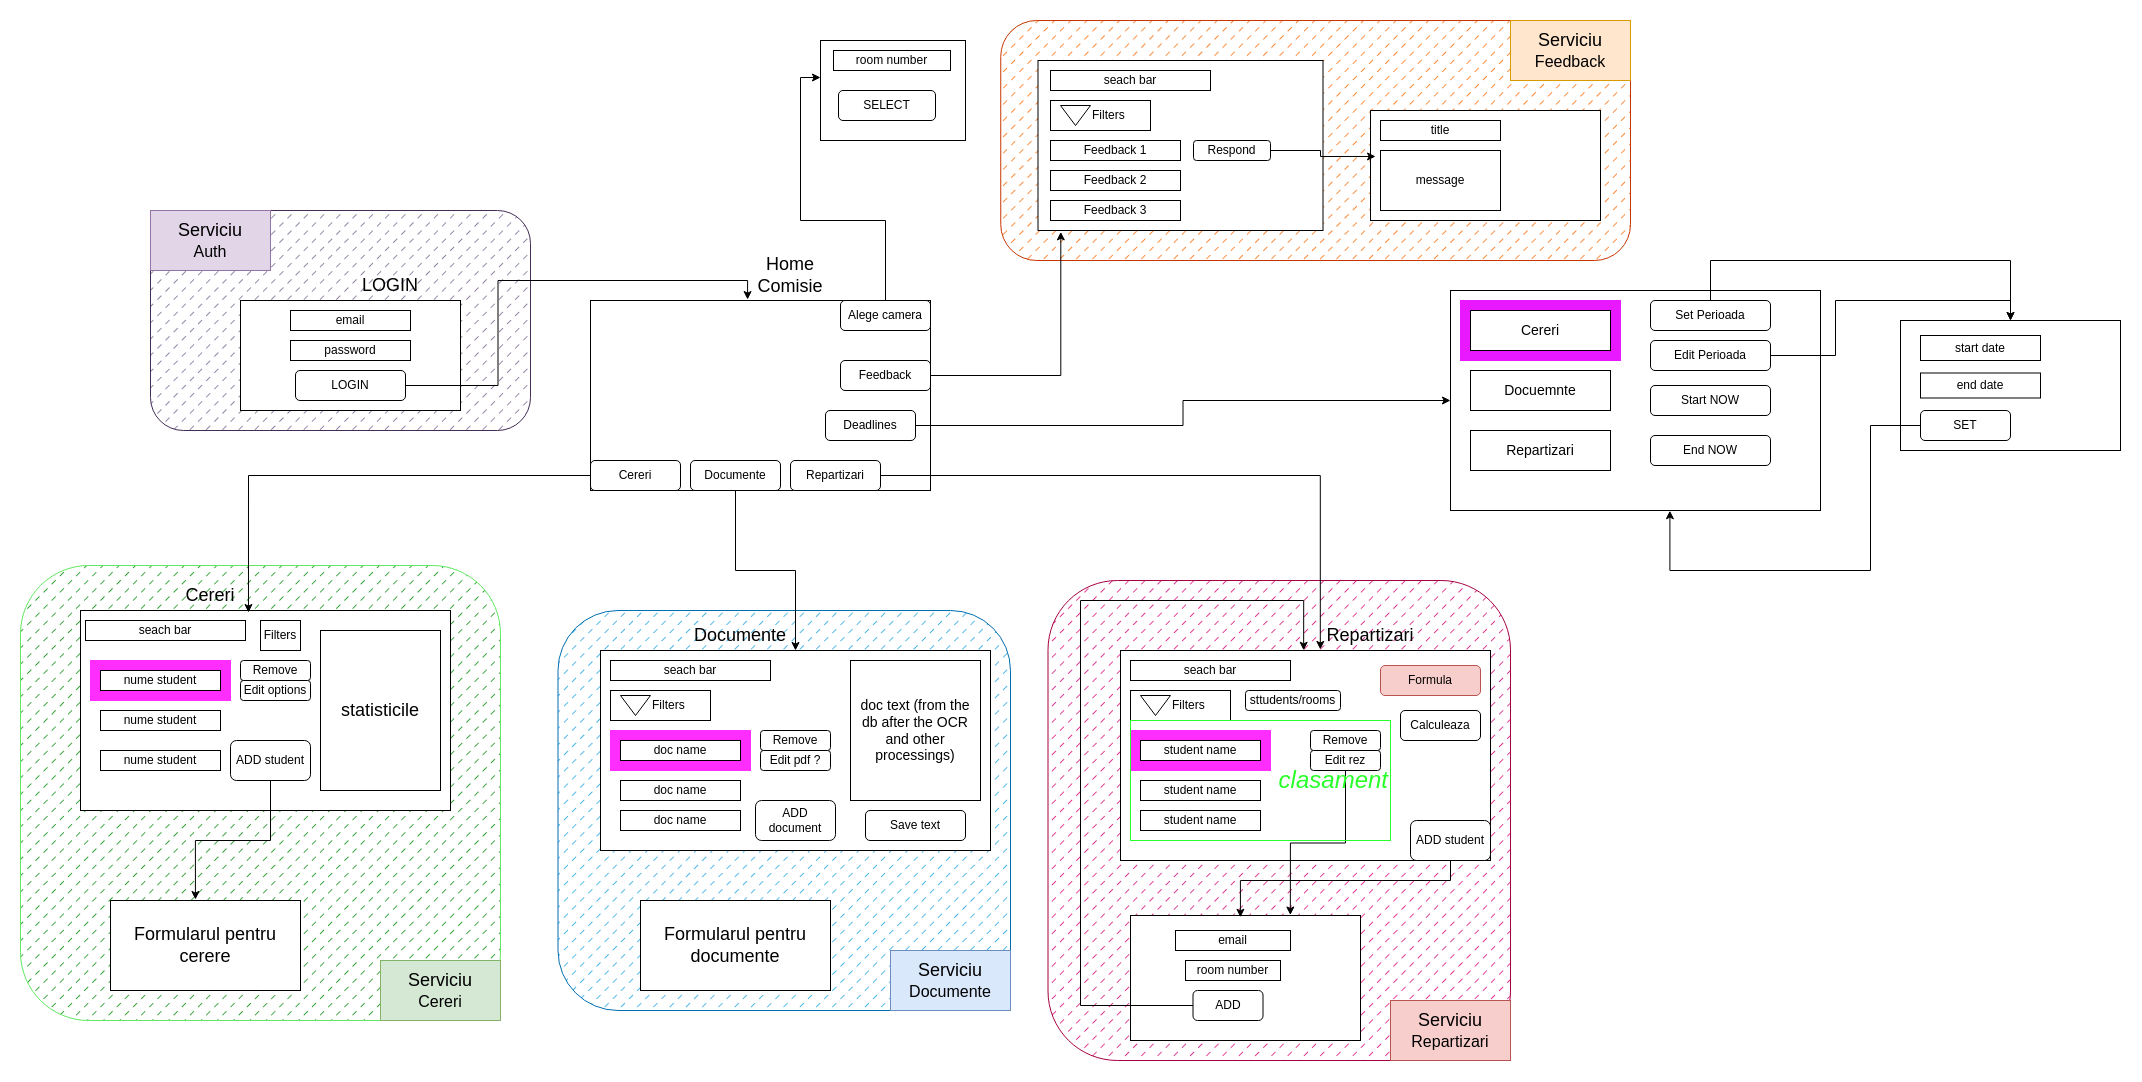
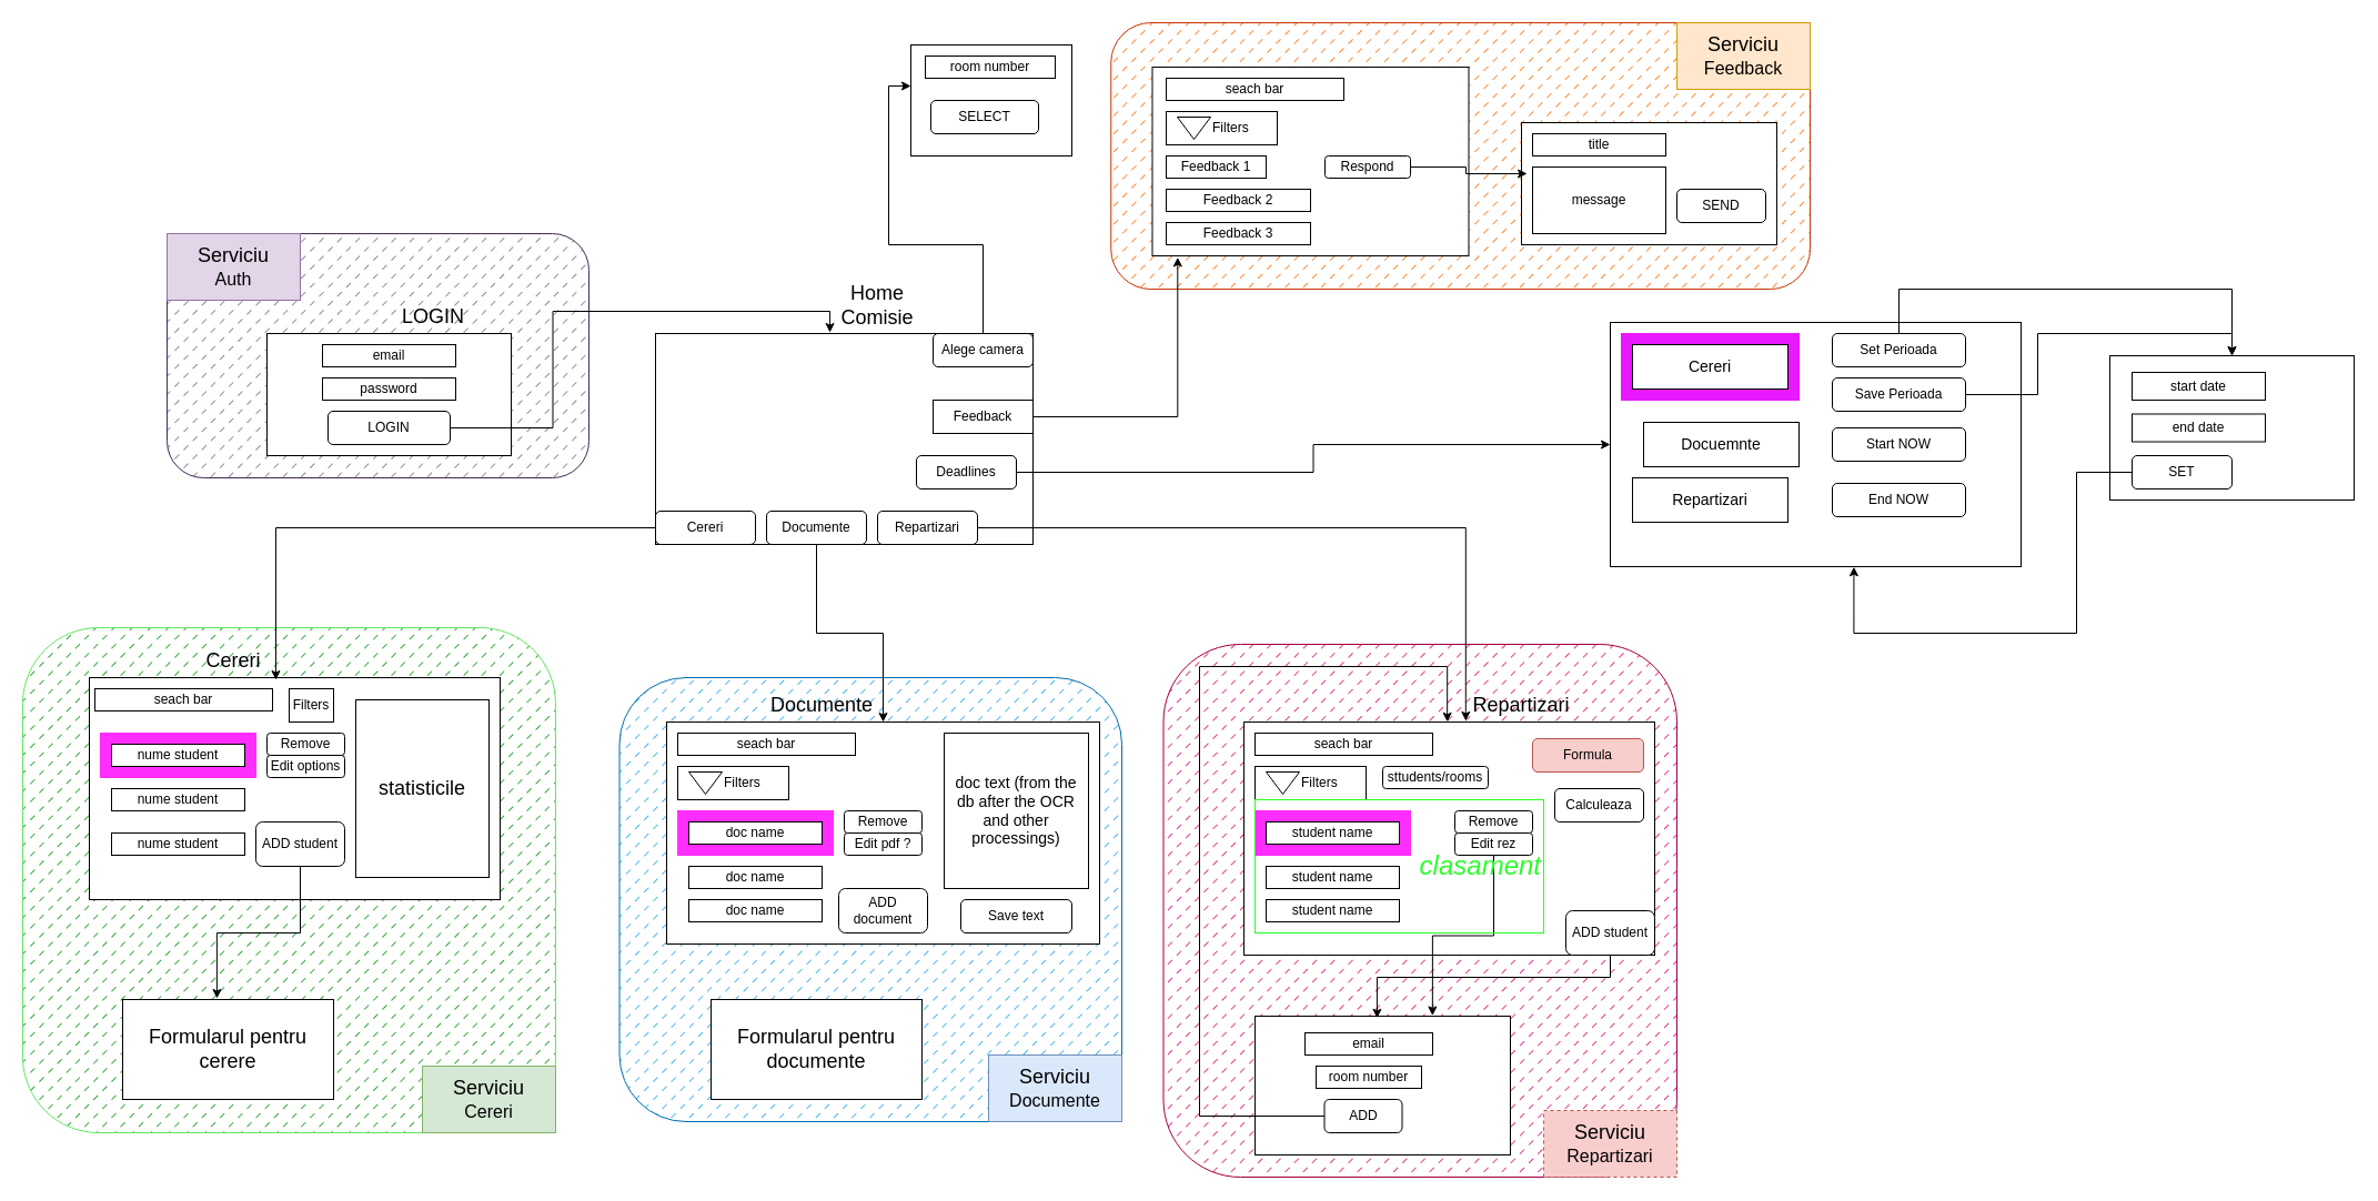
- <mxCell id="84" value="Feedback 1" style="rounded=0;whiteSpace=wrap;html=1;" parent="1" vertex="1"><mxGeometry x="1050" y="140" width="130" height="20" as="geometry" /></mxCell>
+ <mxCell id="84" value="Feedback 1" style="rounded=0;whiteSpace=wrap;html=1;" parent="1" vertex="1"><mxGeometry x="1050" y="140" width="90" height="20" as="geometry" /></mxCell>
+ <mxCell id="91" value="SEND" style="rounded=1;whiteSpace=wrap;html=1;" parent="1" vertex="1"><mxGeometry x="1510" y="170" width="80" height="30" as="geometry" /></mxCell>
- <mxCell id="106" value="Edit Perioada" style="rounded=1;whiteSpace=wrap;html=1;" parent="1" vertex="1"><mxGeometry x="1650" y="340" width="120" height="30" as="geometry" /></mxCell>
+ <mxCell id="106" value="Save Perioada" style="rounded=1;whiteSpace=wrap;html=1;" parent="1" vertex="1"><mxGeometry x="1650" y="340" width="120" height="30" as="geometry" /></mxCell>
- <mxCell id="20" value="Feedback" style="rounded=1;whiteSpace=wrap;html=1;" parent="1" vertex="1"><mxGeometry x="840" y="360" width="90" height="30" as="geometry" /></mxCell>
+ <mxCell id="20" value="Feedback" style="whiteSpace=wrap;html=1;rounded=0;" parent="1" vertex="1"><mxGeometry x="840" y="360" width="90" height="30" as="geometry" /></mxCell>
- <mxCell id="95" value="&lt;font style=&quot;font-size: 14px;&quot;&gt;Docuemnte&lt;/font&gt;" style="rounded=0;whiteSpace=wrap;html=1;" parent="1" vertex="1"><mxGeometry x="1470" y="370" width="140" height="40" as="geometry" /></mxCell>
+ <mxCell id="95" value="&lt;font style=&quot;font-size: 14px;&quot;&gt;Docuemnte&lt;/font&gt;" style="rounded=0;whiteSpace=wrap;html=1;" parent="1" vertex="1"><mxGeometry x="1480" y="380" width="140" height="40" as="geometry" /></mxCell>
- <mxCell id="112" value="&lt;div&gt;&lt;font style=&quot;font-size: 18px;&quot;&gt;Serviciu&lt;/font&gt;&lt;/div&gt;&lt;div&gt;&lt;font size=&quot;3&quot;&gt;Repartizari&lt;/font&gt;&lt;br&gt;&lt;/div&gt;" style="rounded=0;whiteSpace=wrap;html=1;fillColor=#f8cecc;strokeColor=#b85450;" vertex="1" parent="1"><mxGeometry x="1390" y="1000" width="120" height="60" as="geometry" /></mxCell>
+ <mxCell id="112" value="&lt;div&gt;&lt;font style=&quot;font-size: 18px;&quot;&gt;Serviciu&lt;/font&gt;&lt;/div&gt;&lt;div&gt;&lt;font size=&quot;3&quot;&gt;Repartizari&lt;/font&gt;&lt;br&gt;&lt;/div&gt;" style="rounded=0;whiteSpace=wrap;html=1;fillColor=#f8cecc;strokeColor=#b85450;dashed=1;" vertex="1" parent="1"><mxGeometry x="1390" y="1000" width="120" height="60" as="geometry" /></mxCell>
